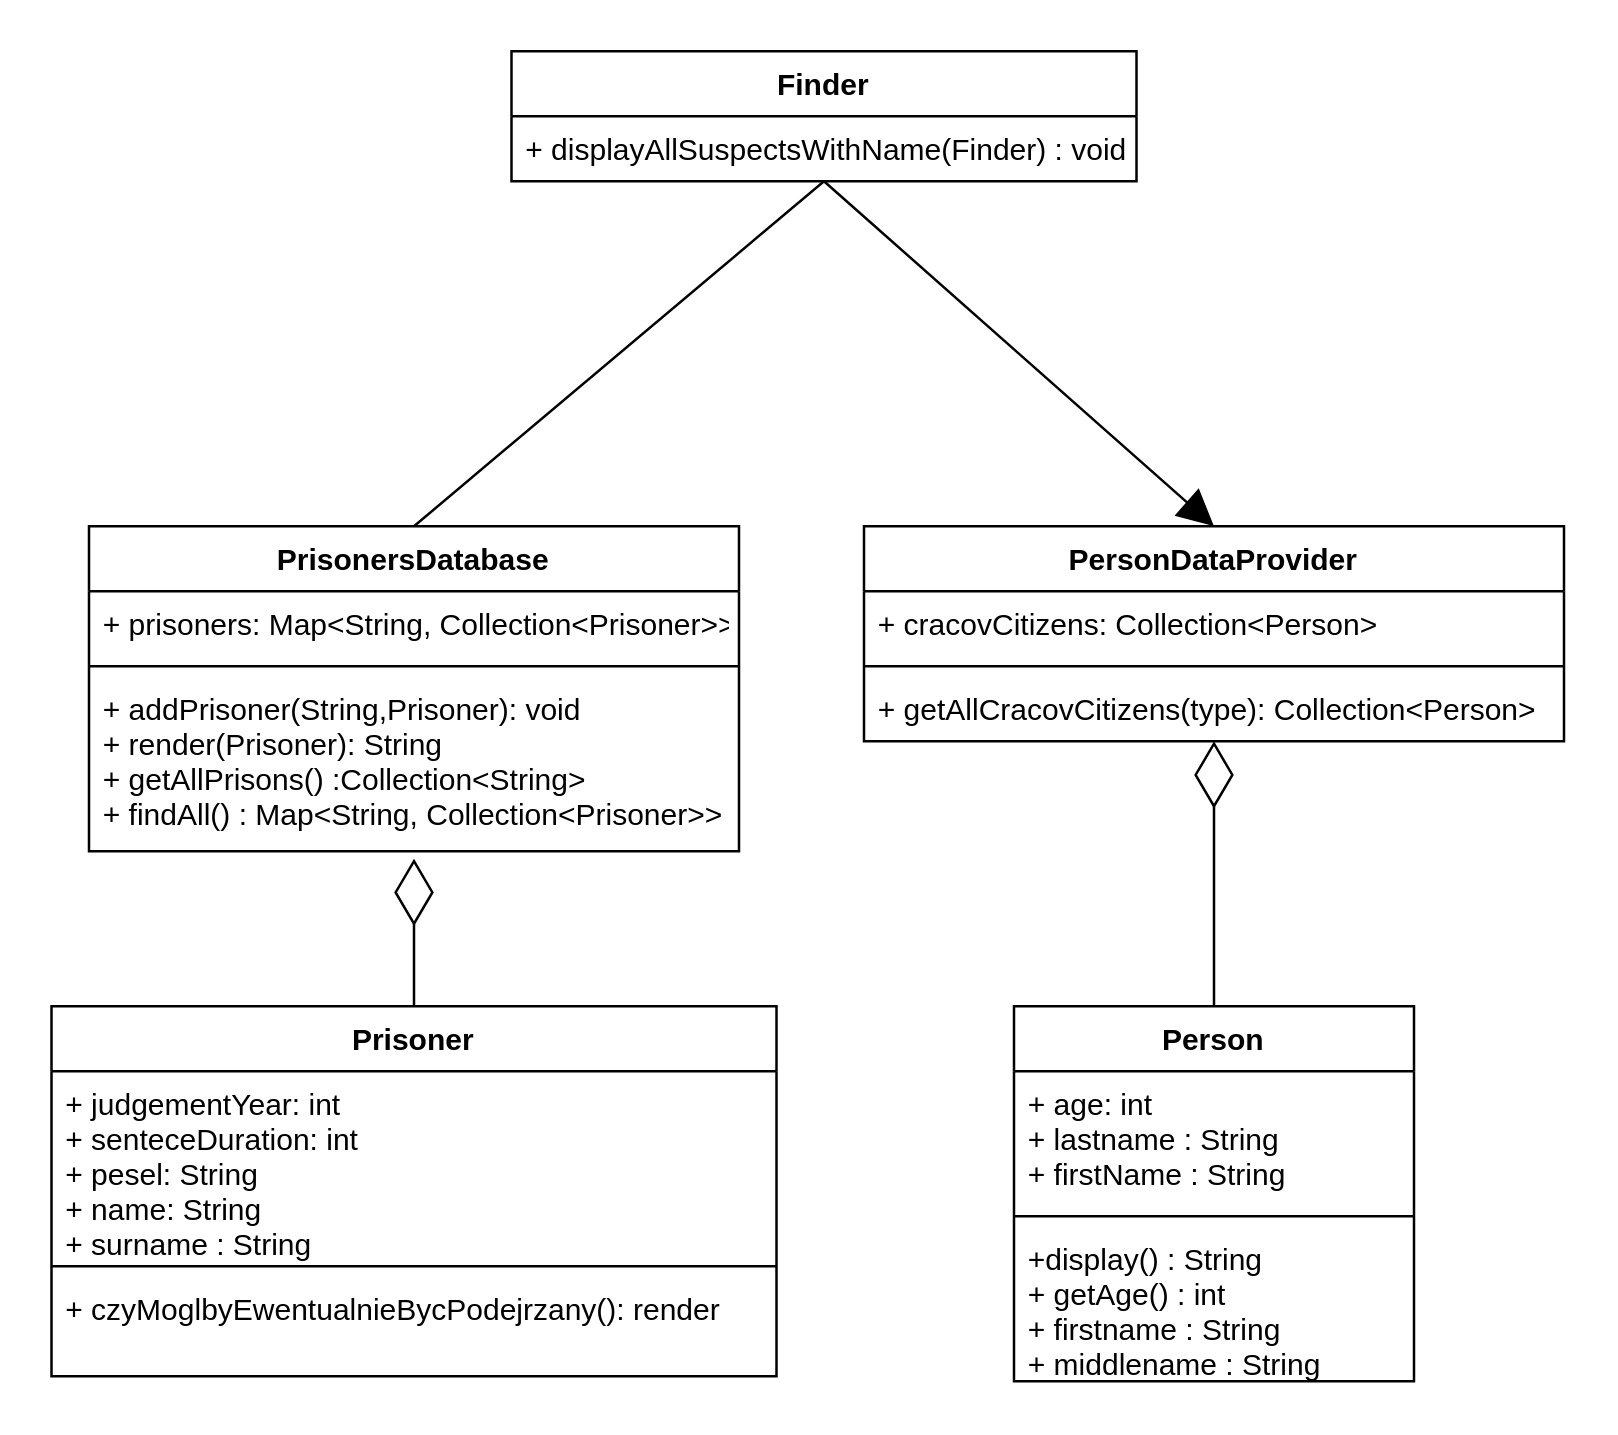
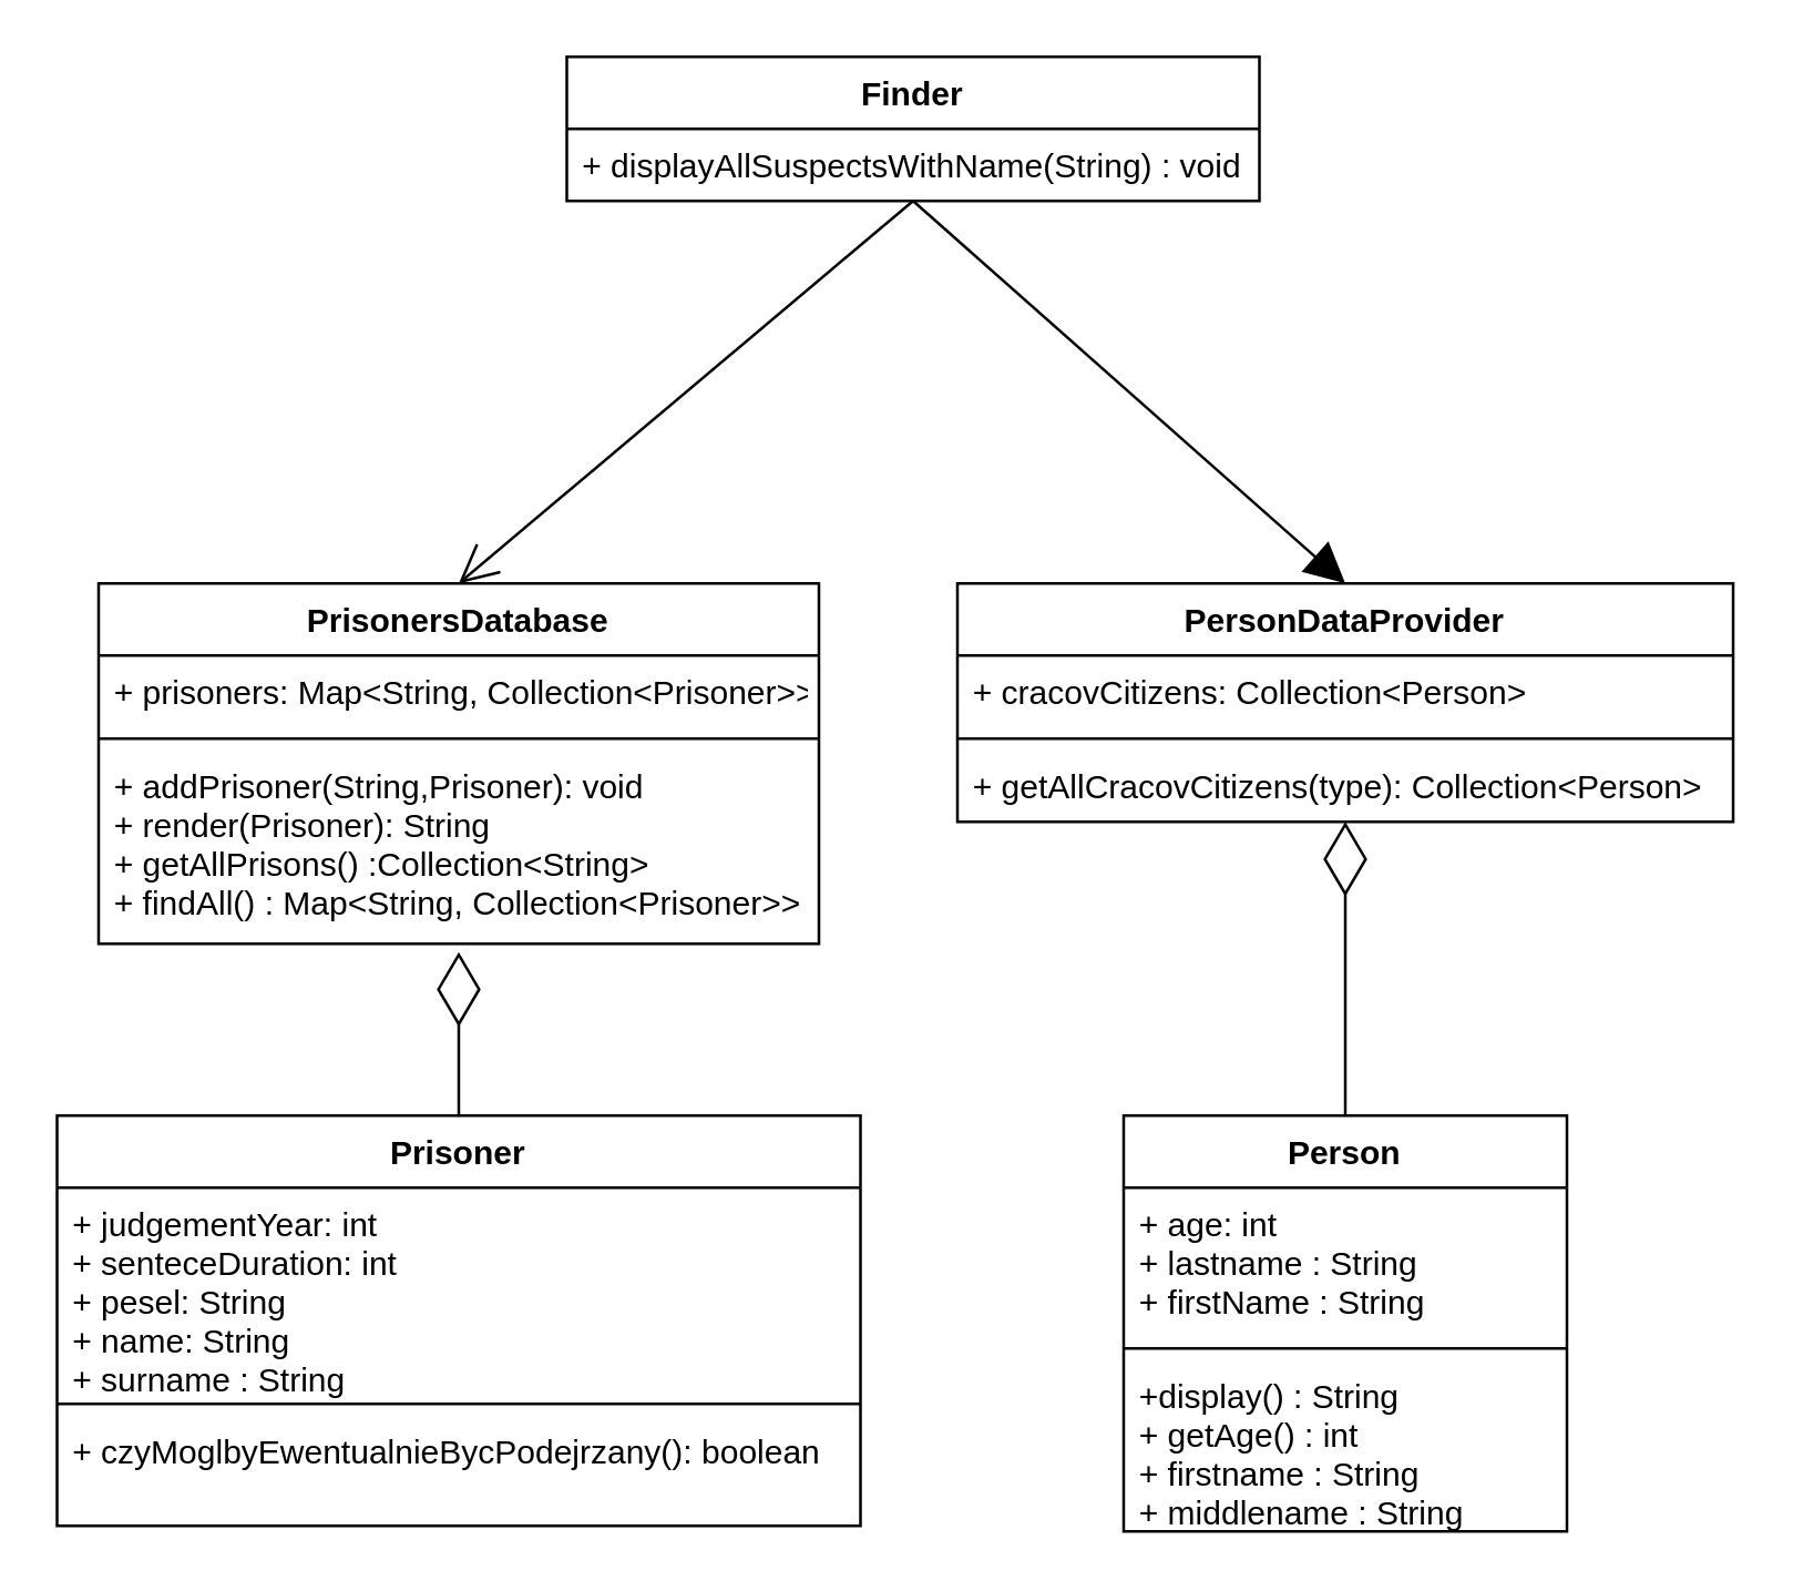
- <mxCell id="19" value="+ displayAllSuspectsWithName(Finder) : void" style="text;strokeColor=none;fillColor=none;align=left;verticalAlign=top;spacingLeft=4;spacingRight=4;overflow=hidden;rotatable=0;points=[[0,0.5],[1,0.5]];portConstraint=eastwest;" vertex="1" parent="18"><mxGeometry y="26" width="250" height="26" as="geometry" /></mxCell>
+ <mxCell id="19" value="+ displayAllSuspectsWithName(String) : void" style="text;strokeColor=none;fillColor=none;align=left;verticalAlign=top;spacingLeft=4;spacingRight=4;overflow=hidden;rotatable=0;points=[[0,0.5],[1,0.5]];portConstraint=eastwest;" vertex="1" parent="18"><mxGeometry y="26" width="250" height="26" as="geometry" /></mxCell>
- <mxCell id="12" value="" style="endArrow=none;endFill=1;endSize=12;html=1;exitX=0.5;exitY=1;exitDx=0;exitDy=0;entryX=0.5;entryY=0;entryDx=0;entryDy=0;" edge="1" parent="1" source="18" target="7"><mxGeometry width="160" relative="1" as="geometry"><mxPoint x="75" y="160" as="sourcePoint" /><mxPoint x="235" y="160" as="targetPoint" /></mxGeometry></mxCell>
+ <mxCell id="12" value="" style="endArrow=open;endFill=1;endSize=12;html=1;exitX=0.5;exitY=1;exitDx=0;exitDy=0;entryX=0.5;entryY=0;entryDx=0;entryDy=0;" edge="1" parent="1" source="18" target="7"><mxGeometry width="160" relative="1" as="geometry"><mxPoint x="75" y="160" as="sourcePoint" /><mxPoint x="235" y="160" as="targetPoint" /></mxGeometry></mxCell>
- <mxCell id="17" value="+ czyMoglbyEwentualnieBycPodejrzany(): render" style="text;strokeColor=none;fillColor=none;align=left;verticalAlign=top;spacingLeft=4;spacingRight=4;overflow=hidden;rotatable=0;points=[[0,0.5],[1,0.5]];portConstraint=eastwest;" vertex="1" parent="14"><mxGeometry y="108" width="290" height="40" as="geometry" /></mxCell>
+ <mxCell id="17" value="+ czyMoglbyEwentualnieBycPodejrzany(): boolean" style="text;strokeColor=none;fillColor=none;align=left;verticalAlign=top;spacingLeft=4;spacingRight=4;overflow=hidden;rotatable=0;points=[[0,0.5],[1,0.5]];portConstraint=eastwest;" vertex="1" parent="14"><mxGeometry y="108" width="290" height="40" as="geometry" /></mxCell>
